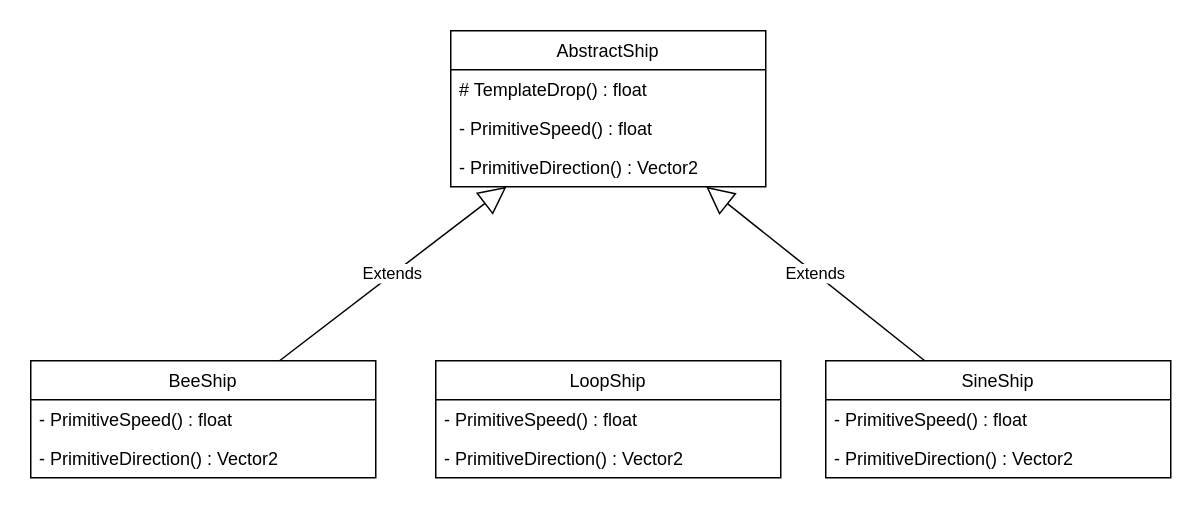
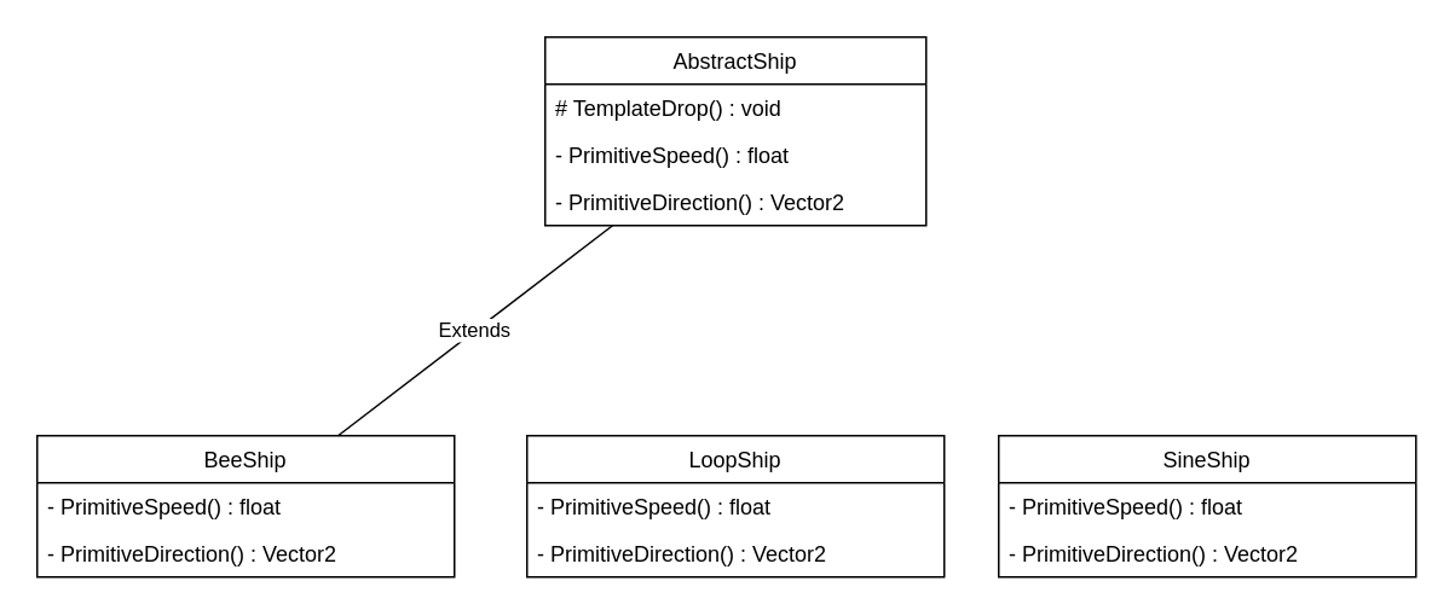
- <mxCell id="3" value="# TemplateDrop() : float" style="text;strokeColor=none;fillColor=none;align=left;verticalAlign=top;spacingLeft=4;spacingRight=4;overflow=hidden;rotatable=0;points=[[0,0.5],[1,0.5]];portConstraint=eastwest;" vertex="1" parent="2"><mxGeometry y="26" width="210" height="26" as="geometry" /></mxCell>
+ <mxCell id="3" value="# TemplateDrop() : void" style="text;strokeColor=none;fillColor=none;align=left;verticalAlign=top;spacingLeft=4;spacingRight=4;overflow=hidden;rotatable=0;points=[[0,0.5],[1,0.5]];portConstraint=eastwest;" vertex="1" parent="2"><mxGeometry y="26" width="210" height="26" as="geometry" /></mxCell>
- <mxCell id="15" value="Extends" style="endArrow=block;endSize=16;endFill=0;html=1;" edge="1" parent="1" source="12" target="2"><mxGeometry width="160" relative="1" as="geometry"><mxPoint x="330" y="270" as="sourcePoint" /><mxPoint x="490" y="270" as="targetPoint" /></mxGeometry></mxCell>
+ <mxCell id="15" value="Extends" style="endArrow=none;endSize=16;endFill=0;html=1;" edge="1" parent="1" source="12" target="2"><mxGeometry width="160" relative="1" as="geometry"><mxPoint x="330" y="270" as="sourcePoint" /><mxPoint x="490" y="270" as="targetPoint" /></mxGeometry></mxCell>
- <mxCell id="16" value="Extends" style="endArrow=block;endSize=16;endFill=0;html=1;" edge="1" parent="1" source="9" target="2"><mxGeometry width="160" relative="1" as="geometry"><mxPoint x="415" y="250" as="sourcePoint" /><mxPoint x="415" y="134" as="targetPoint" /></mxGeometry></mxCell>
